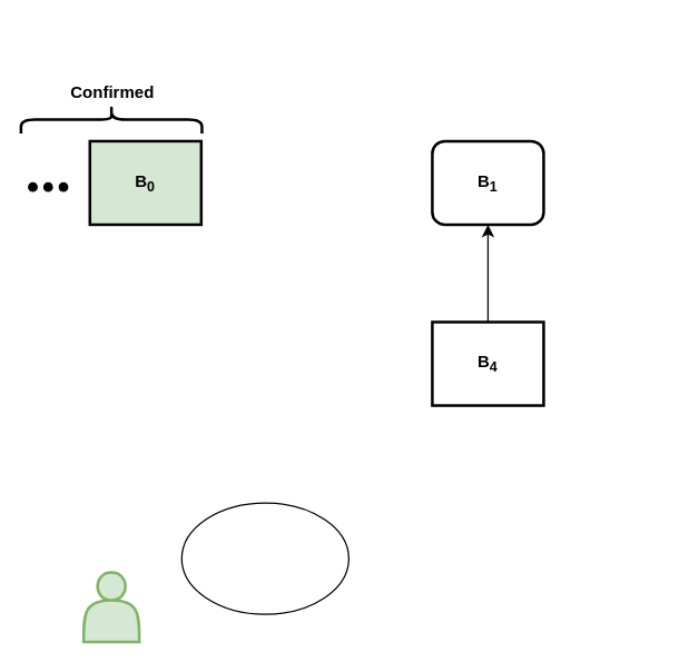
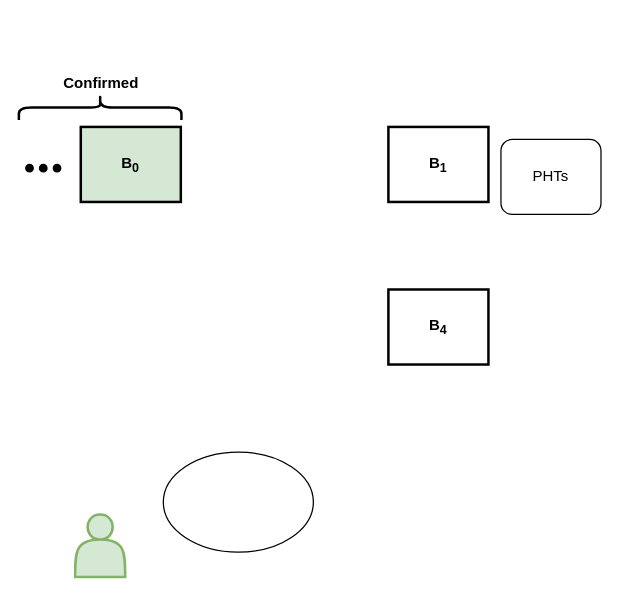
- <mxCell id="2" value="&lt;b&gt;B&lt;sub&gt;1&lt;/sub&gt;&lt;/b&gt;" style="whiteSpace=wrap;html=1;strokeWidth=2;rounded=1;" parent="1" vertex="1"><mxGeometry x="310" y="101" width="80" height="60" as="geometry" /></mxCell>
+ <mxCell id="2" value="&lt;b&gt;B&lt;sub&gt;1&lt;/sub&gt;&lt;/b&gt;" style="rounded=0;whiteSpace=wrap;html=1;strokeWidth=2;" parent="1" vertex="1"><mxGeometry x="310" y="101" width="80" height="60" as="geometry" /></mxCell>
+ <mxCell id="14" value="PHTs" style="rounded=1;whiteSpace=wrap;html=1;" parent="13" vertex="1"><mxGeometry width="80" height="60" as="geometry" /></mxCell>
- <mxCell id="9" value="" style="endArrow=classic;html=1;rounded=0;entryX=0.5;entryY=1;entryDx=0;entryDy=0;" parent="1" source="3" target="2" edge="1"><mxGeometry width="50" height="50" relative="1" as="geometry"><mxPoint x="360" y="341" as="sourcePoint" /><mxPoint x="410" y="291" as="targetPoint" /></mxGeometry></mxCell>
